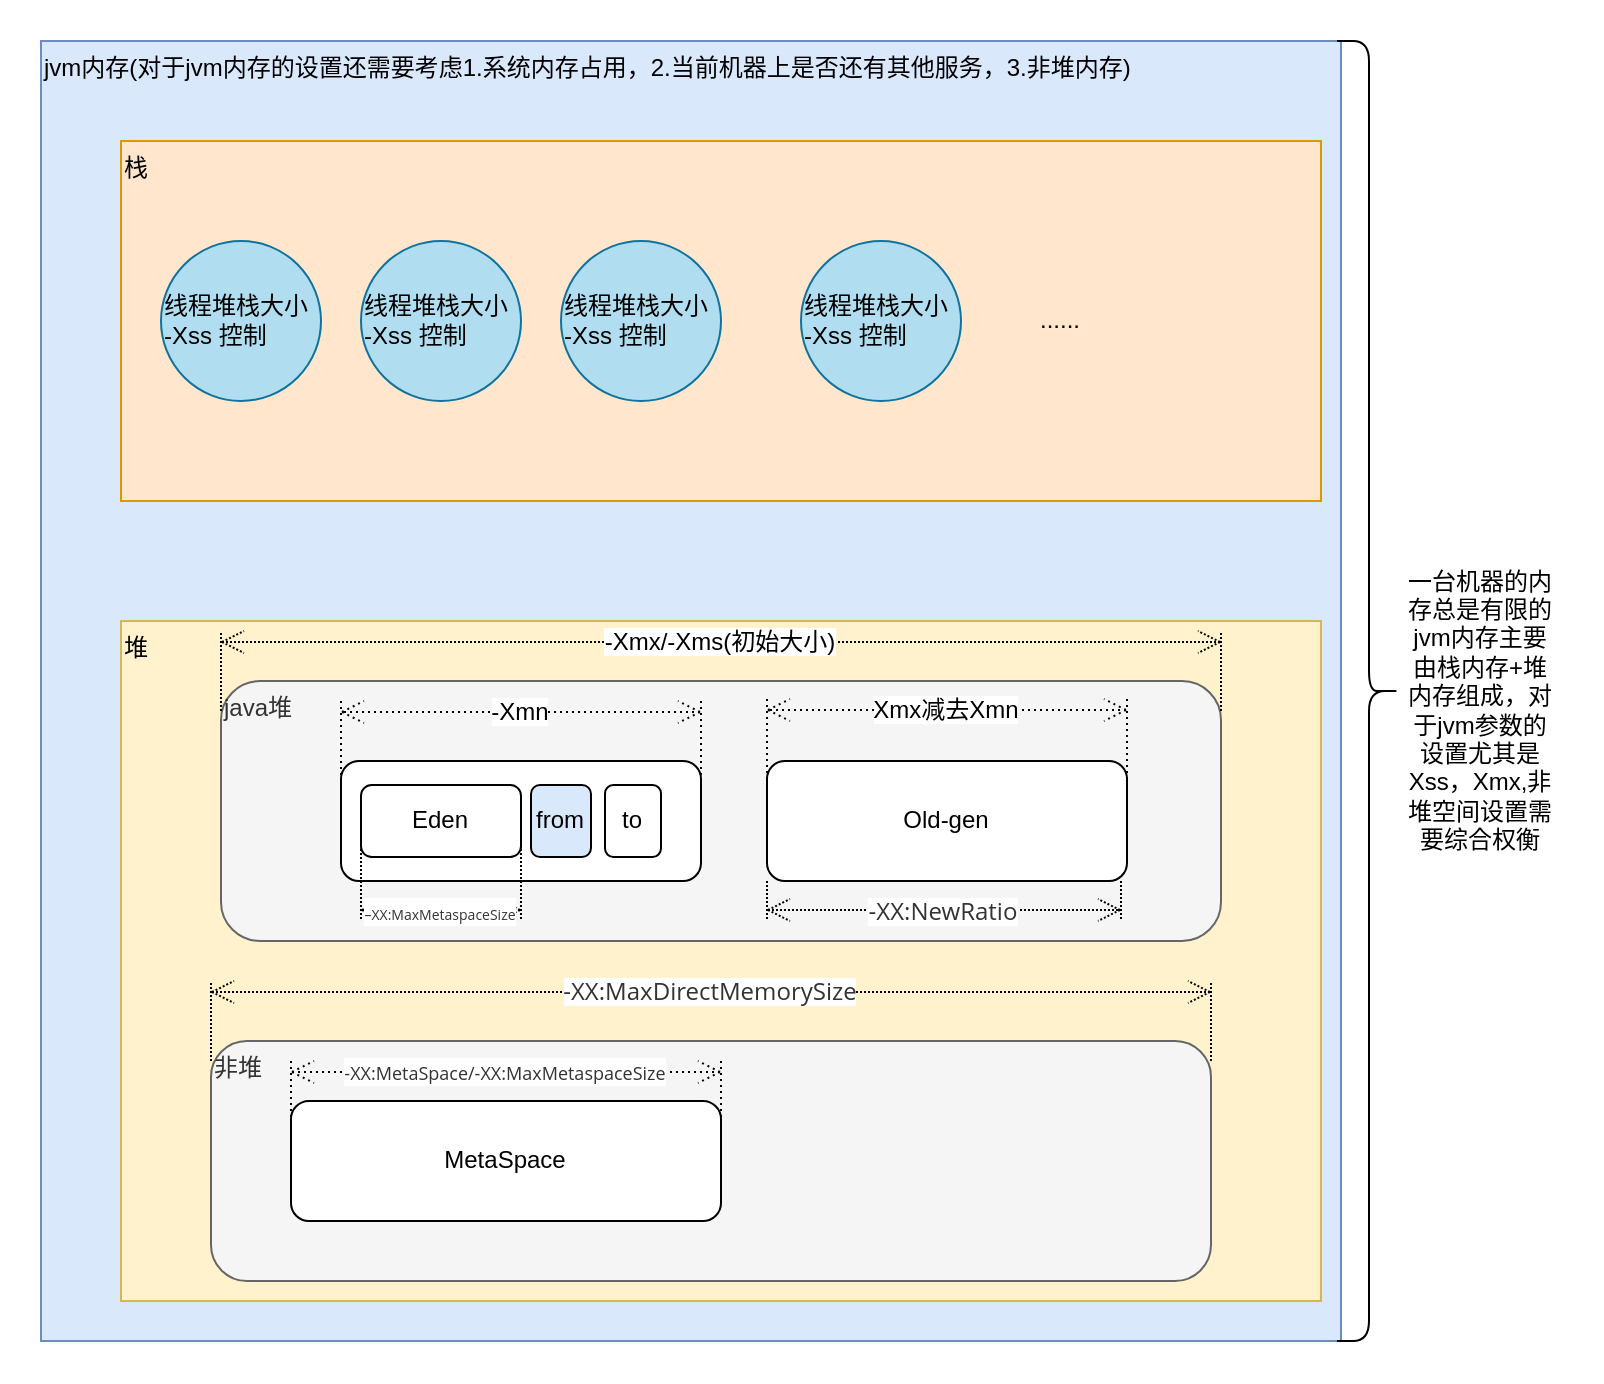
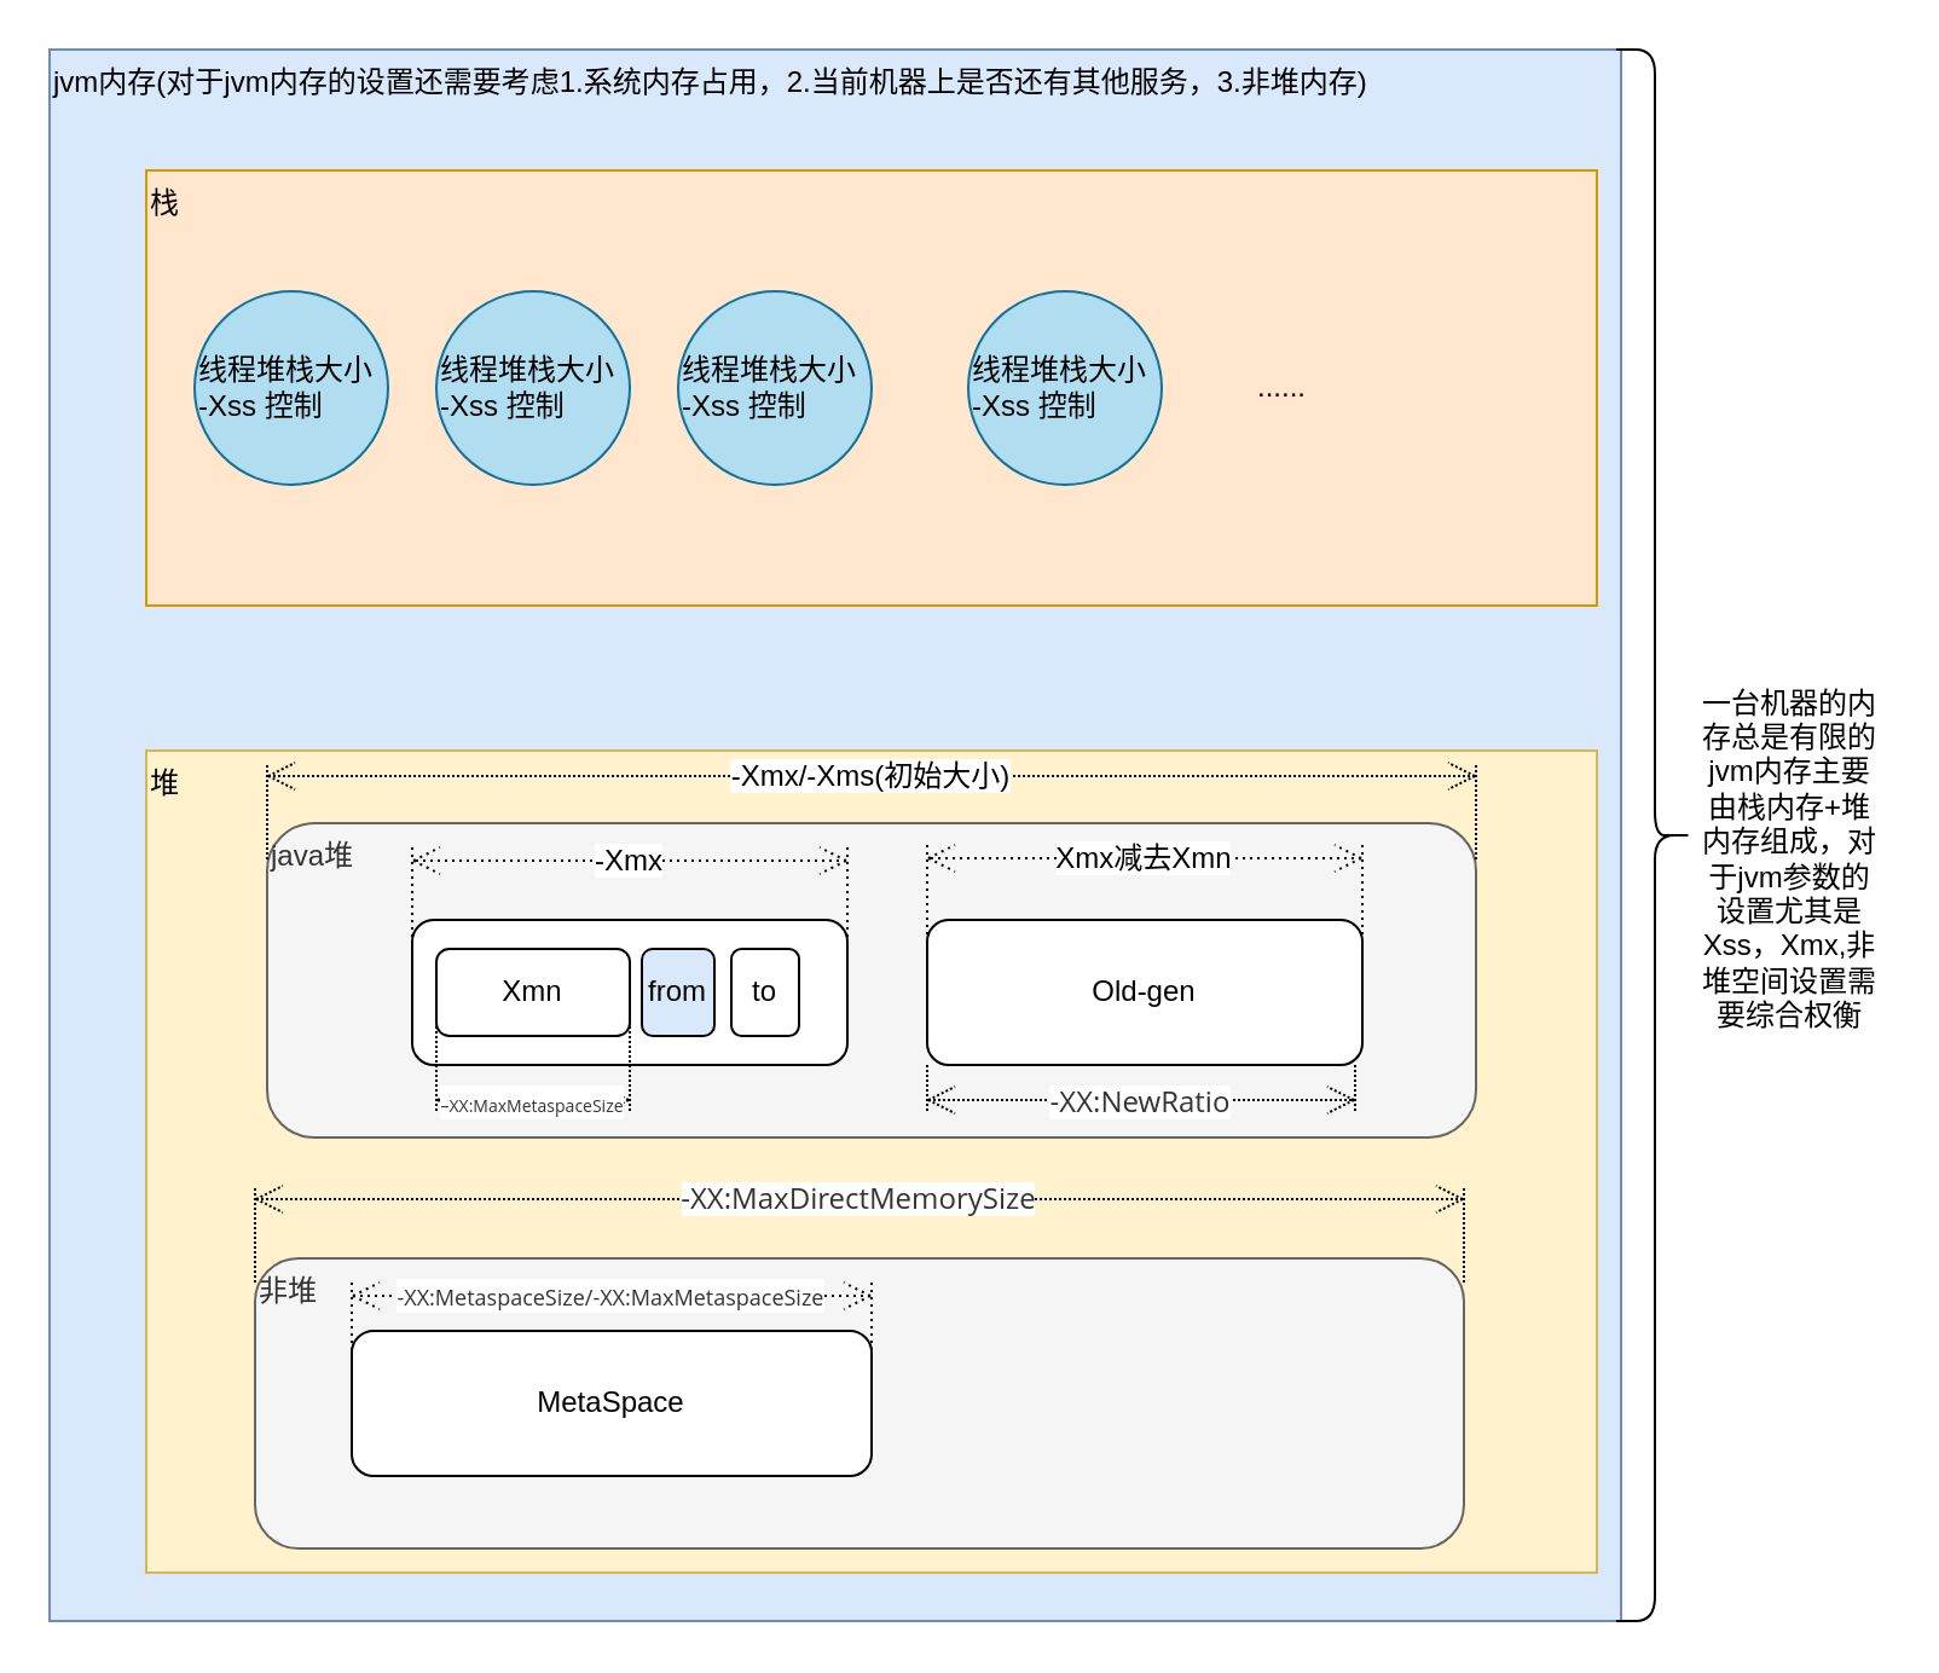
- <mxCell id="14" value="-Xmn" style="shape=dimension;direction=west;whiteSpace=wrap;html=1;align=center;points=[];verticalAlign=top;spacingTop=-8;labelBackgroundColor=#ffffff;rounded=1;dashed=1;dashPattern=1 2;" vertex="1" parent="1"><mxGeometry x="170" y="350" width="180" height="40" as="geometry" /></mxCell>
+ <mxCell id="14" value="-Xmx" style="shape=dimension;direction=west;whiteSpace=wrap;html=1;align=center;points=[];verticalAlign=top;spacingTop=-8;labelBackgroundColor=#ffffff;rounded=1;dashed=1;dashPattern=1 2;" vertex="1" parent="1"><mxGeometry x="170" y="350" width="180" height="40" as="geometry" /></mxCell>
- <mxCell id="15" value="Eden" style="rounded=1;whiteSpace=wrap;html=1;align=center;" vertex="1" parent="1"><mxGeometry x="180" y="392" width="80" height="36" as="geometry" /></mxCell>
+ <mxCell id="15" value="Xmn" style="rounded=1;whiteSpace=wrap;html=1;align=center;" vertex="1" parent="1"><mxGeometry x="180" y="392" width="80" height="36" as="geometry" /></mxCell>
- <mxCell id="26" value="&lt;span style=&quot;color: rgb(51 , 51 , 51) ; font-family: &amp;#34;open sans&amp;#34; , &amp;#34;clear sans&amp;#34; , &amp;#34;helvetica neue&amp;#34; , &amp;#34;helvetica&amp;#34; , &amp;#34;arial&amp;#34; , sans-serif ; white-space: pre-wrap&quot;&gt;&lt;font style=&quot;font-size: 9px&quot;&gt;-XX:MetaSpace/-XX:MaxMetaspaceSize&lt;/font&gt;&lt;/span&gt;" style="shape=dimension;direction=west;whiteSpace=wrap;html=1;align=center;points=[];verticalAlign=top;spacingTop=-8;labelBackgroundColor=#ffffff;rounded=1;dashed=1;dashPattern=1 2;" vertex="1" parent="1"><mxGeometry x="145" y="530" width="215" height="40" as="geometry" /></mxCell>
+ <mxCell id="26" value="&lt;span style=&quot;color: rgb(51 , 51 , 51) ; font-family: &amp;#34;open sans&amp;#34; , &amp;#34;clear sans&amp;#34; , &amp;#34;helvetica neue&amp;#34; , &amp;#34;helvetica&amp;#34; , &amp;#34;arial&amp;#34; , sans-serif ; white-space: pre-wrap&quot;&gt;&lt;font style=&quot;font-size: 9px&quot;&gt;-XX:MetaspaceSize/-XX:MaxMetaspaceSize&lt;/font&gt;&lt;/span&gt;" style="shape=dimension;direction=west;whiteSpace=wrap;html=1;align=center;points=[];verticalAlign=top;spacingTop=-8;labelBackgroundColor=#ffffff;rounded=1;dashed=1;dashPattern=1 2;" vertex="1" parent="1"><mxGeometry x="145" y="530" width="215" height="40" as="geometry" /></mxCell>
